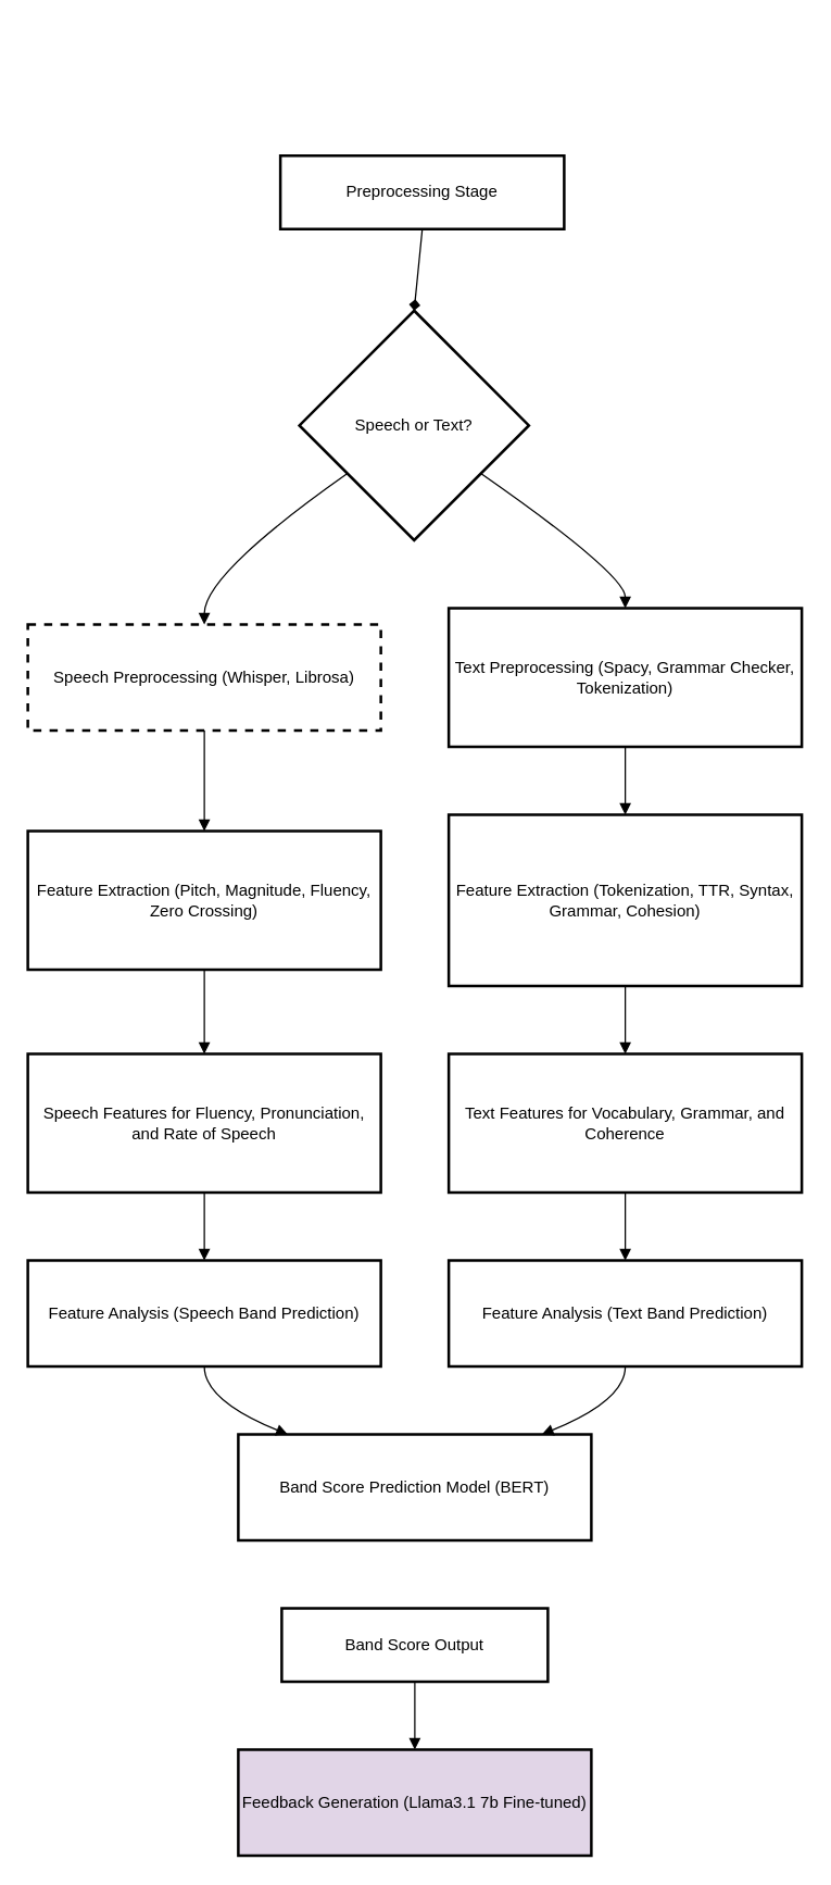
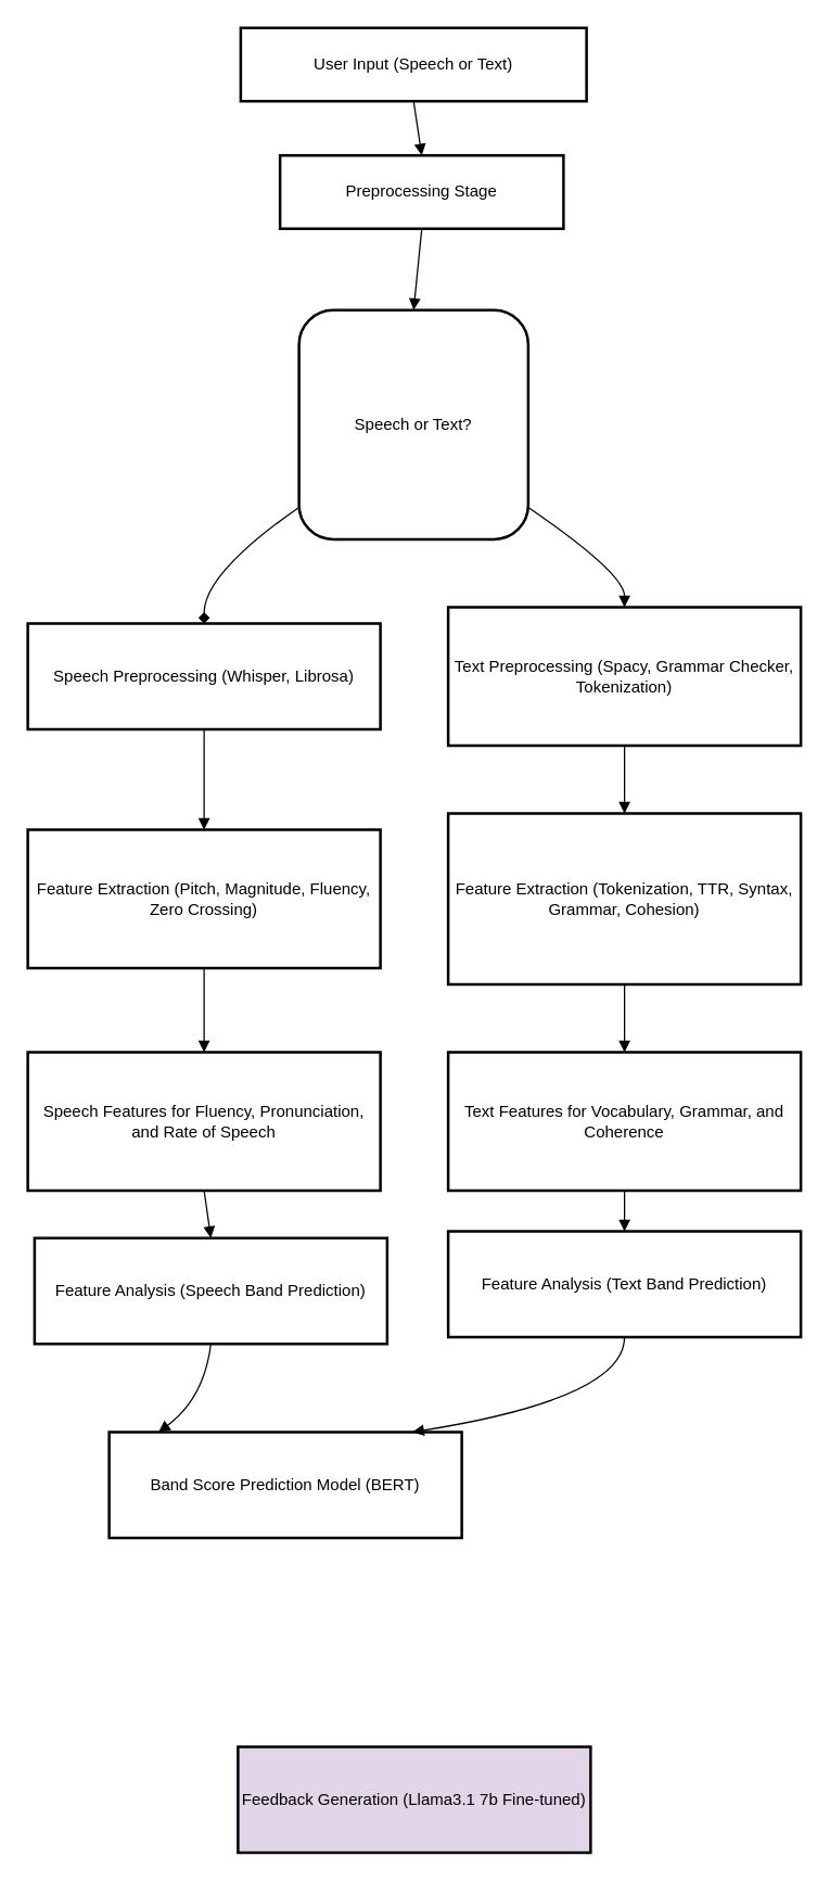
+ <mxCell id="2" value="User Input (Speech or Text)" style="whiteSpace=wrap;strokeWidth=2;" vertex="1" parent="1"><mxGeometry x="177" y="20" width="255" height="54" as="geometry" /></mxCell>
+ <mxCell id="16" value="" style="curved=1;startArrow=none;endArrow=block;exitX=0.5;exitY=1;entryX=0.5;entryY=0;rounded=0;" edge="1" parent="1" source="2" target="3"><mxGeometry relative="1" as="geometry"><Array as="points" /></mxGeometry></mxCell>
- <mxCell id="17" value="" style="curved=1;startArrow=none;endArrow=diamond;exitX=0.5;exitY=1;entryX=0.5;entryY=0;rounded=0;" edge="1" parent="1" source="3" target="4"><mxGeometry relative="1" as="geometry"><Array as="points" /></mxGeometry></mxCell>
+ <mxCell id="17" value="" style="curved=1;startArrow=none;endArrow=block;exitX=0.5;exitY=1;entryX=0.5;entryY=0;rounded=0;" edge="1" parent="1" source="3" target="4"><mxGeometry relative="1" as="geometry"><Array as="points" /></mxGeometry></mxCell>
- <mxCell id="4" value="Speech or Text?" style="rhombus;strokeWidth=2;whiteSpace=wrap;" vertex="1" parent="1"><mxGeometry x="220" y="228" width="169" height="169" as="geometry" /></mxCell>
+ <mxCell id="4" value="Speech or Text?" style="strokeWidth=2;whiteSpace=wrap;rounded=1;" vertex="1" parent="1"><mxGeometry x="220" y="228" width="169" height="169" as="geometry" /></mxCell>
- <mxCell id="18" value="" style="curved=1;startArrow=none;endArrow=block;exitX=0;exitY=0.86;entryX=0.5;entryY=0;rounded=0;" edge="1" parent="1" source="4" target="5"><mxGeometry relative="1" as="geometry"><Array as="points"><mxPoint x="150" y="422" /></Array></mxGeometry></mxCell>
+ <mxCell id="18" value="" style="curved=1;startArrow=none;endArrow=diamond;exitX=0;exitY=0.86;entryX=0.5;entryY=0;rounded=0;" edge="1" parent="1" source="4" target="5"><mxGeometry relative="1" as="geometry"><Array as="points"><mxPoint x="150" y="422" /></Array></mxGeometry></mxCell>
- <mxCell id="5" value="Speech Preprocessing (Whisper, Librosa)" style="whiteSpace=wrap;strokeWidth=2;dashed=1;" vertex="1" parent="1"><mxGeometry x="20" y="459" width="260" height="78" as="geometry" /></mxCell>
+ <mxCell id="5" value="Speech Preprocessing (Whisper, Librosa)" style="whiteSpace=wrap;strokeWidth=2;" vertex="1" parent="1"><mxGeometry x="20" y="459" width="260" height="78" as="geometry" /></mxCell>
- <mxCell id="11" value="Feature Analysis (Speech Band Prediction)" style="whiteSpace=wrap;strokeWidth=2;" vertex="1" parent="1"><mxGeometry x="20" y="927" width="260" height="78" as="geometry" /></mxCell>
+ <mxCell id="11" value="Feature Analysis (Speech Band Prediction)" style="whiteSpace=wrap;strokeWidth=2;" vertex="1" parent="1"><mxGeometry x="25" y="912" width="260" height="78" as="geometry" /></mxCell>
- <mxCell id="12" value="Feature Analysis (Text Band Prediction)" style="whiteSpace=wrap;strokeWidth=2;" vertex="1" parent="1"><mxGeometry x="330" y="927" width="260" height="78" as="geometry" /></mxCell>
+ <mxCell id="12" value="Feature Analysis (Text Band Prediction)" style="whiteSpace=wrap;strokeWidth=2;" vertex="1" parent="1"><mxGeometry x="330" y="907" width="260" height="78" as="geometry" /></mxCell>
- <mxCell id="13" value="Band Score Prediction Model (BERT)" style="whiteSpace=wrap;strokeWidth=2;" vertex="1" parent="1"><mxGeometry x="175" y="1055" width="260" height="78" as="geometry" /></mxCell>
+ <mxCell id="13" value="Band Score Prediction Model (BERT)" style="whiteSpace=wrap;strokeWidth=2;" vertex="1" parent="1"><mxGeometry x="80" y="1055" width="260" height="78" as="geometry" /></mxCell>
- <mxCell id="14" value="Band Score Output" style="whiteSpace=wrap;strokeWidth=2;" vertex="1" parent="1"><mxGeometry x="207" y="1183" width="196" height="54" as="geometry" /></mxCell>
- <mxCell id="28" value="" style="curved=1;startArrow=none;endArrow=block;exitX=0.5;exitY=1.01;entryX=0.5;entryY=0;rounded=0;" edge="1" parent="1" source="14" target="15"><mxGeometry relative="1" as="geometry"><Array as="points" /></mxGeometry></mxCell>
